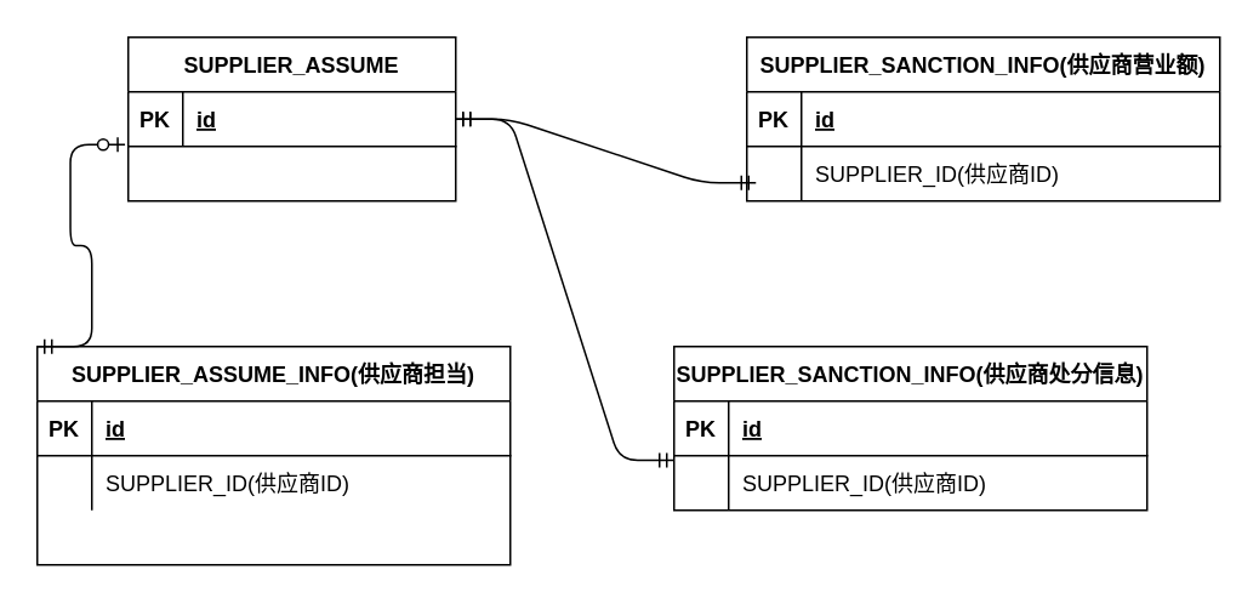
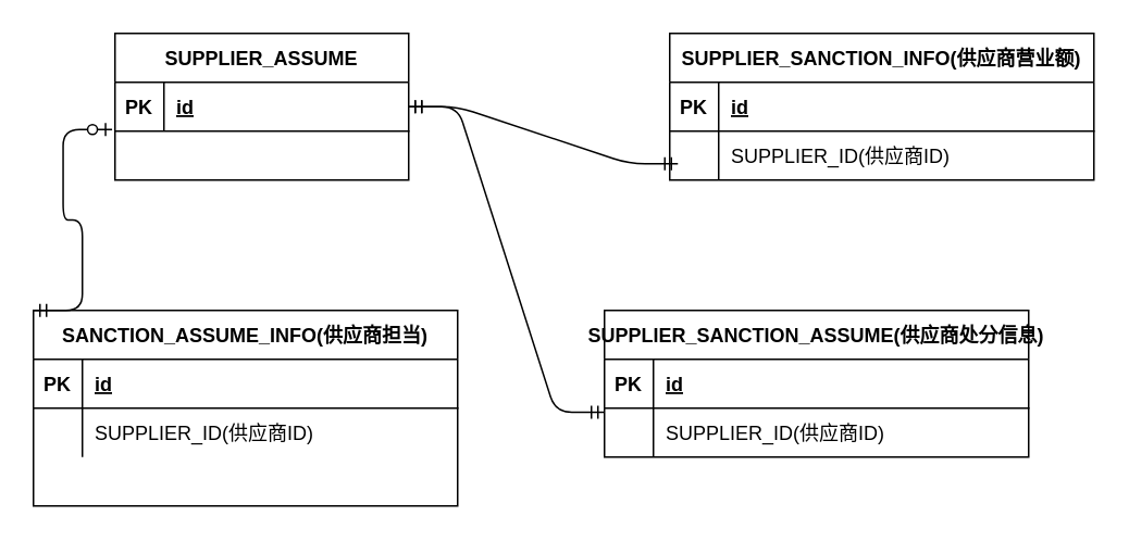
- <mxCell id="8" value="SUPPLIER_ASSUME_INFO(供应商担当)" style="shape=table;startSize=30;container=1;collapsible=1;childLayout=tableLayout;fixedRows=1;rowLines=0;fontStyle=1;align=center;resizeLast=1;" vertex="1" parent="1"><mxGeometry x="20" y="190" width="260" height="120" as="geometry" /></mxCell>
+ <mxCell id="8" value="SANCTION_ASSUME_INFO(供应商担当)" style="shape=table;startSize=30;container=1;collapsible=1;childLayout=tableLayout;fixedRows=1;rowLines=0;fontStyle=1;align=center;resizeLast=1;" vertex="1" parent="1"><mxGeometry x="20" y="190" width="260" height="120" as="geometry" /></mxCell>
- <mxCell id="24" value="SUPPLIER_SANCTION_INFO(供应商处分信息)" style="shape=table;startSize=30;container=1;collapsible=1;childLayout=tableLayout;fixedRows=1;rowLines=0;fontStyle=1;align=center;resizeLast=1;" vertex="1" parent="1"><mxGeometry x="370" y="190" width="260" height="90" as="geometry" /></mxCell>
+ <mxCell id="24" value="SUPPLIER_SANCTION_ASSUME(供应商处分信息)" style="shape=table;startSize=30;container=1;collapsible=1;childLayout=tableLayout;fixedRows=1;rowLines=0;fontStyle=1;align=center;resizeLast=1;" vertex="1" parent="1"><mxGeometry x="370" y="190" width="260" height="90" as="geometry" /></mxCell>
